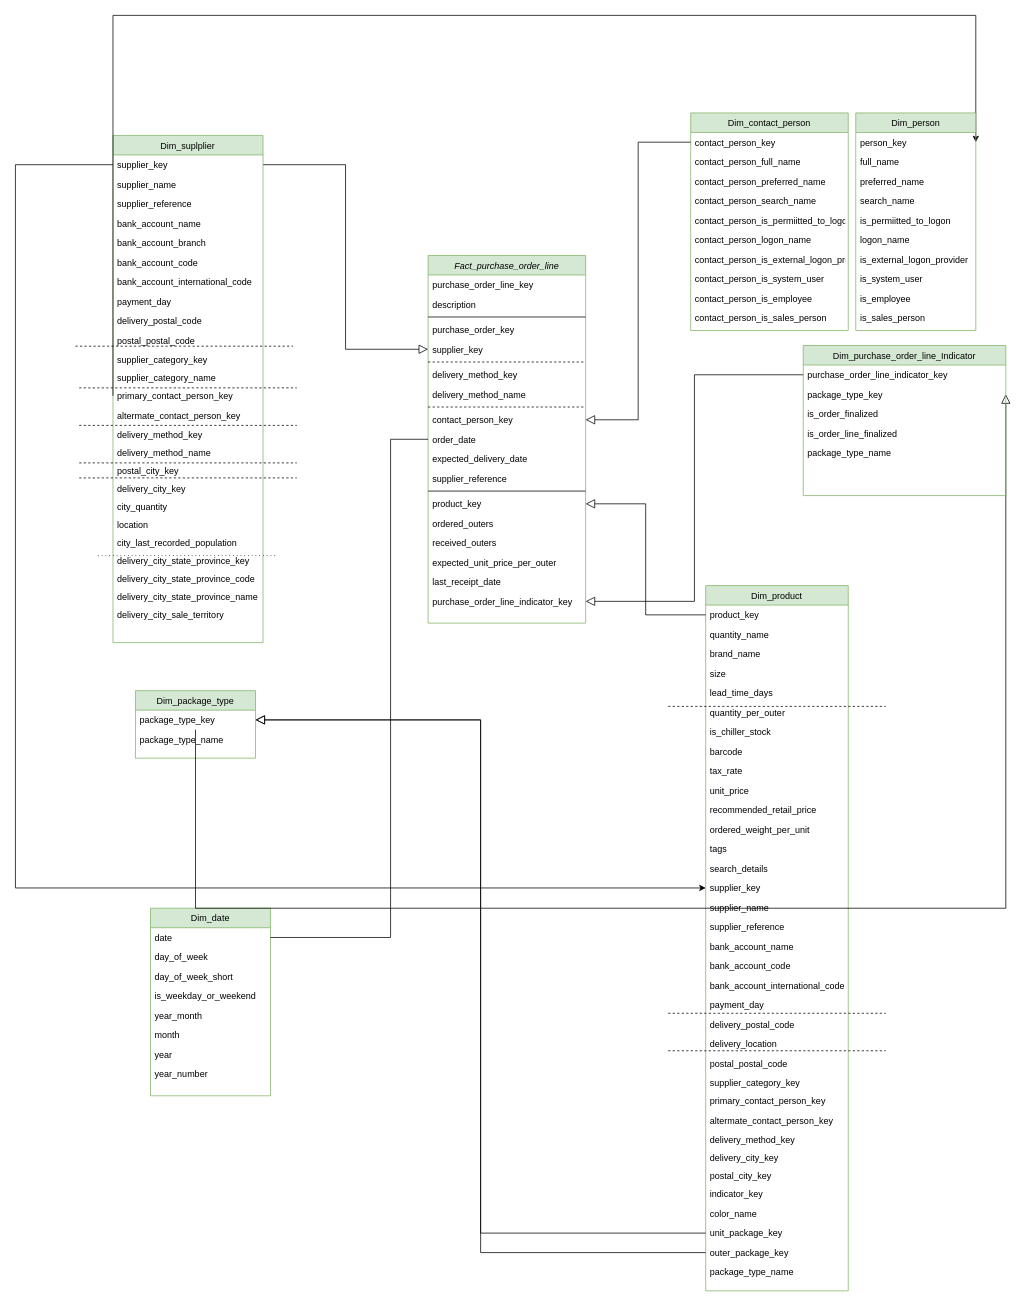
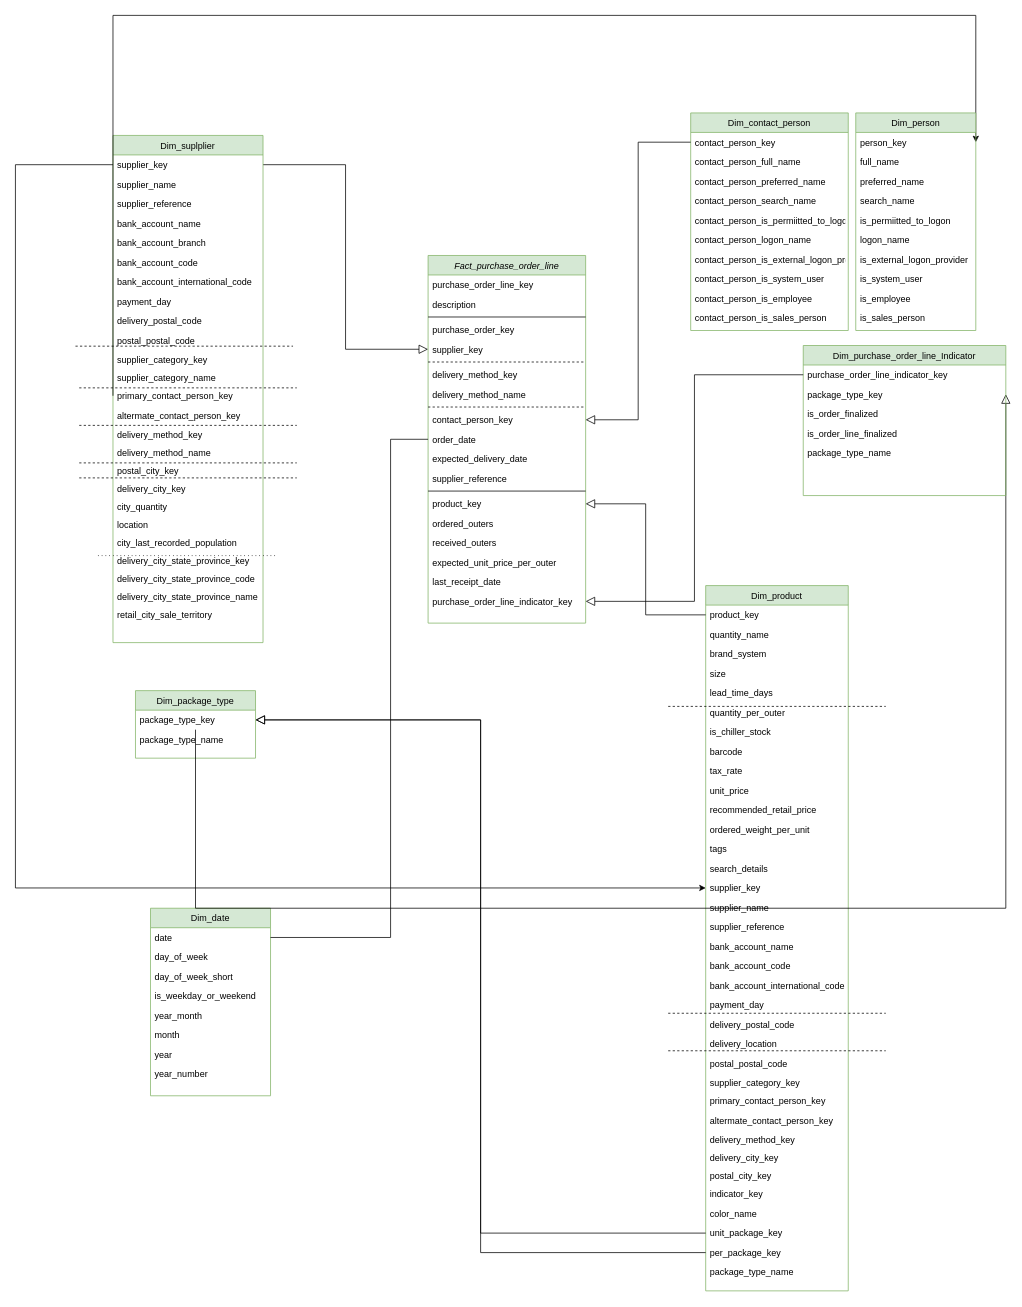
- <mxCell id="103" value="delivery_city_sale_territory" style="text;align=left;verticalAlign=top;spacingLeft=4;spacingRight=4;overflow=hidden;rotatable=0;points=[[0,0.5],[1,0.5]];portConstraint=eastwest;" parent="72" vertex="1"><mxGeometry y="626" width="200" height="24" as="geometry" /></mxCell>
+ <mxCell id="103" value="retail_city_sale_territory" style="text;align=left;verticalAlign=top;spacingLeft=4;spacingRight=4;overflow=hidden;rotatable=0;points=[[0,0.5],[1,0.5]];portConstraint=eastwest;" parent="72" vertex="1"><mxGeometry y="626" width="200" height="24" as="geometry" /></mxCell>
- <mxCell id="38" value="brand_name" style="text;align=left;verticalAlign=top;spacingLeft=4;spacingRight=4;overflow=hidden;rotatable=0;points=[[0,0.5],[1,0.5]];portConstraint=eastwest;" parent="35" vertex="1"><mxGeometry y="78" width="190" height="26" as="geometry" /></mxCell>
+ <mxCell id="38" value="brand_system" style="text;align=left;verticalAlign=top;spacingLeft=4;spacingRight=4;overflow=hidden;rotatable=0;points=[[0,0.5],[1,0.5]];portConstraint=eastwest;" parent="35" vertex="1"><mxGeometry y="78" width="190" height="26" as="geometry" /></mxCell>
- <mxCell id="69" value="outer_package_key" style="text;align=left;verticalAlign=top;spacingLeft=4;spacingRight=4;overflow=hidden;rotatable=0;points=[[0,0.5],[1,0.5]];portConstraint=eastwest;" parent="35" vertex="1"><mxGeometry y="876" width="190" height="26" as="geometry" /></mxCell>
+ <mxCell id="69" value="per_package_key" style="text;align=left;verticalAlign=top;spacingLeft=4;spacingRight=4;overflow=hidden;rotatable=0;points=[[0,0.5],[1,0.5]];portConstraint=eastwest;" parent="35" vertex="1"><mxGeometry y="876" width="190" height="26" as="geometry" /></mxCell>
